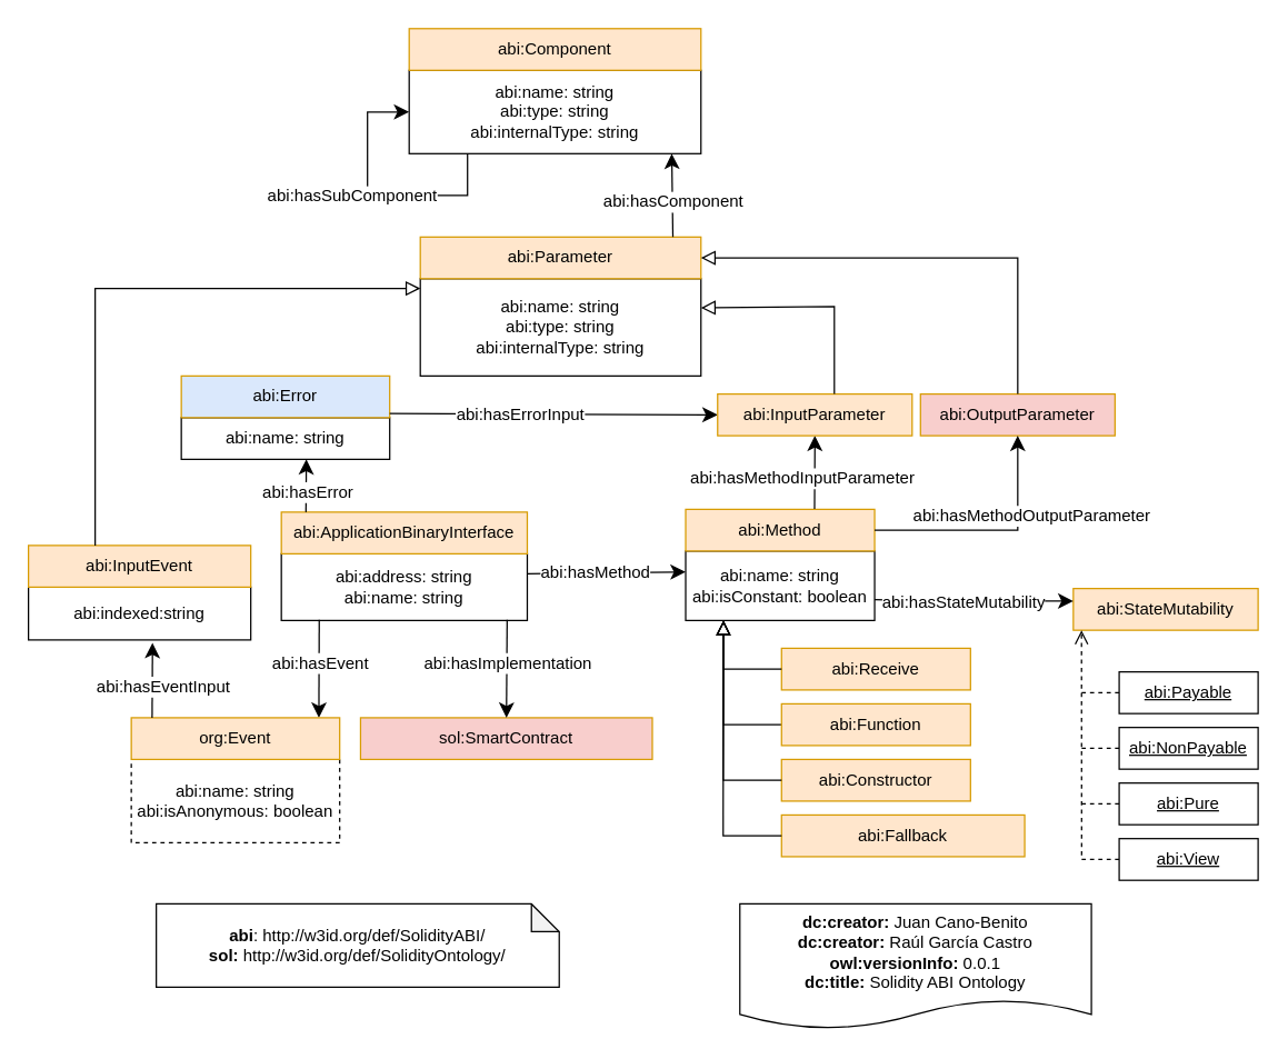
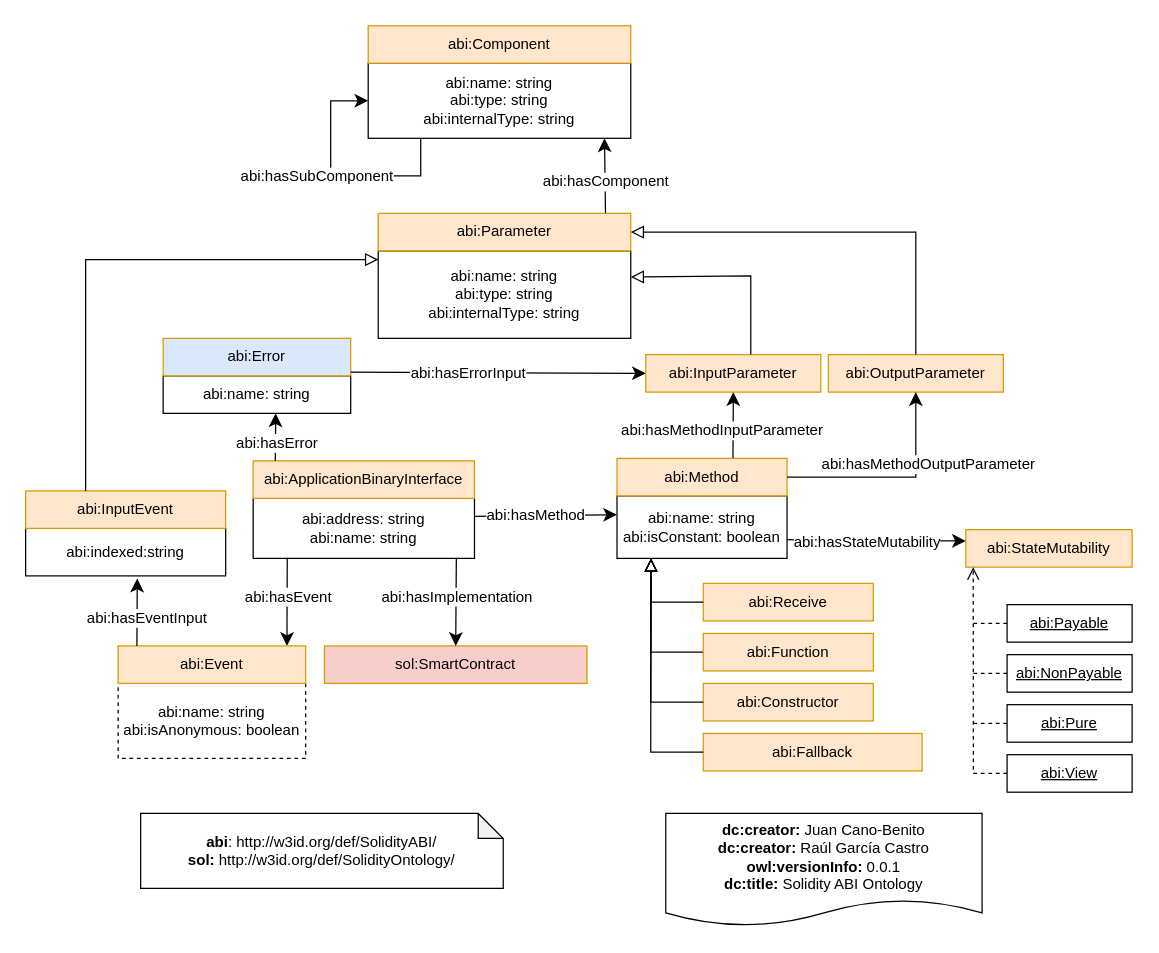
- <mxCell id="8" value="abi:OutputParameter" style="rounded=0;whiteSpace=wrap;html=1;snapToPoint=1;points=[[0.1,0],[0.2,0],[0.3,0],[0.4,0],[0.5,0],[0.6,0],[0.7,0],[0.8,0],[0.9,0],[0,0.1],[0,0.3],[0,0.5],[0,0.7],[0,0.9],[0.1,1],[0.2,1],[0.3,1],[0.4,1],[0.5,1],[0.6,1],[0.7,1],[0.8,1],[0.9,1],[1,0.1],[1,0.3],[1,0.5],[1,0.7],[1,0.9]];fillColor=#f8cecc;strokeColor=#d79b00;" parent="1" vertex="1"><mxGeometry x="662" y="283" width="140" height="30" as="geometry" /></mxCell>
+ <mxCell id="8" value="abi:OutputParameter" style="rounded=0;whiteSpace=wrap;html=1;snapToPoint=1;points=[[0.1,0],[0.2,0],[0.3,0],[0.4,0],[0.5,0],[0.6,0],[0.7,0],[0.8,0],[0.9,0],[0,0.1],[0,0.3],[0,0.5],[0,0.7],[0,0.9],[0.1,1],[0.2,1],[0.3,1],[0.4,1],[0.5,1],[0.6,1],[0.7,1],[0.8,1],[0.9,1],[1,0.1],[1,0.3],[1,0.5],[1,0.7],[1,0.9]];fillColor=#ffe6cc;strokeColor=#d79b00;" parent="1" vertex="1"><mxGeometry x="662" y="283" width="140" height="30" as="geometry" /></mxCell>
- <mxCell id="29" value="org:Event" style="rounded=0;whiteSpace=wrap;html=1;snapToPoint=1;points=[[0.1,0],[0.2,0],[0.3,0],[0.4,0],[0.5,0],[0.6,0],[0.7,0],[0.8,0],[0.9,0],[0,0.1],[0,0.3],[0,0.5],[0,0.7],[0,0.9],[0.1,1],[0.2,1],[0.3,1],[0.4,1],[0.5,1],[0.6,1],[0.7,1],[0.8,1],[0.9,1],[1,0.1],[1,0.3],[1,0.5],[1,0.7],[1,0.9]];fillColor=#ffe6cc;strokeColor=#d79b00;" parent="1" vertex="1"><mxGeometry x="94" y="516" width="150" height="30" as="geometry" /></mxCell>
+ <mxCell id="29" value="abi:Event" style="rounded=0;whiteSpace=wrap;html=1;snapToPoint=1;points=[[0.1,0],[0.2,0],[0.3,0],[0.4,0],[0.5,0],[0.6,0],[0.7,0],[0.8,0],[0.9,0],[0,0.1],[0,0.3],[0,0.5],[0,0.7],[0,0.9],[0.1,1],[0.2,1],[0.3,1],[0.4,1],[0.5,1],[0.6,1],[0.7,1],[0.8,1],[0.9,1],[1,0.1],[1,0.3],[1,0.5],[1,0.7],[1,0.9]];fillColor=#ffe6cc;strokeColor=#d79b00;" parent="1" vertex="1"><mxGeometry x="94" y="516" width="150" height="30" as="geometry" /></mxCell>
